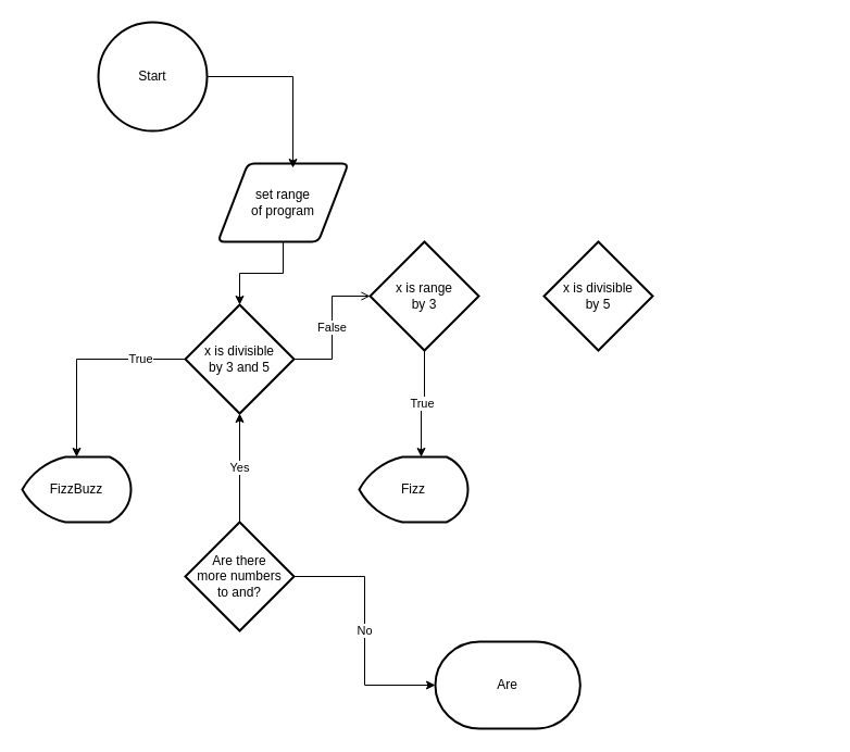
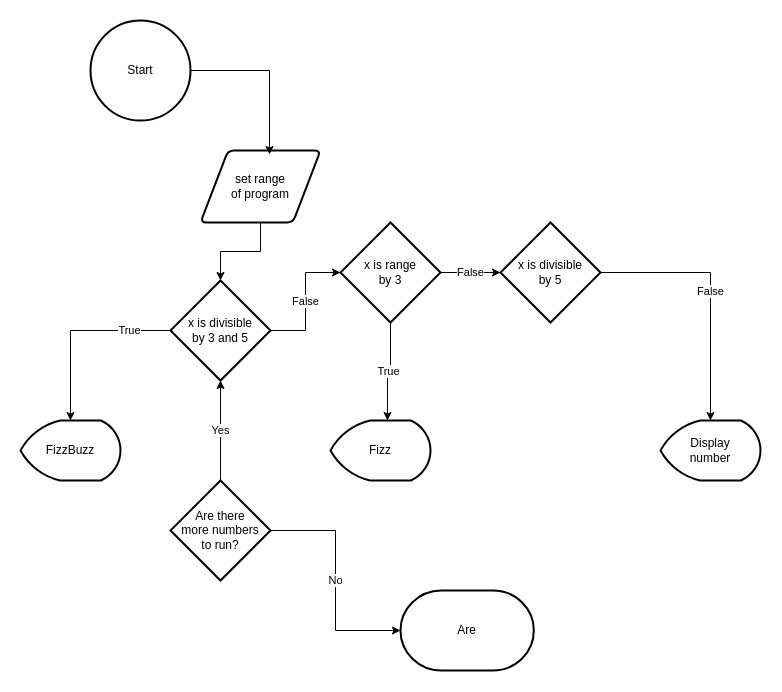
- <mxCell id="15" value="False" style="edgeStyle=orthogonalEdgeStyle;rounded=0;orthogonalLoop=1;jettySize=auto;html=1;entryX=0;entryY=0.5;entryDx=0;entryDy=0;entryPerimeter=0;endArrow=open;" edge="1" parent="1" source="5" target="12"><mxGeometry relative="1" as="geometry" /></mxCell>
+ <mxCell id="15" value="False" style="edgeStyle=orthogonalEdgeStyle;rounded=0;orthogonalLoop=1;jettySize=auto;html=1;entryX=0;entryY=0.5;entryDx=0;entryDy=0;entryPerimeter=0;" edge="1" parent="1" source="5" target="12"><mxGeometry relative="1" as="geometry" /></mxCell>
+ <mxCell id="11" value="False" style="edgeStyle=orthogonalEdgeStyle;rounded=0;orthogonalLoop=1;jettySize=auto;html=1;" edge="1" parent="1" source="12" target="14"><mxGeometry relative="1" as="geometry" /></mxCell>
+ <mxCell id="13" value="False" style="edgeStyle=orthogonalEdgeStyle;rounded=0;orthogonalLoop=1;jettySize=auto;html=1;" edge="1" parent="1" source="14" target="17"><mxGeometry relative="1" as="geometry" /></mxCell>
+ <mxCell id="17" value="Display&lt;div&gt;number&lt;/div&gt;" style="strokeWidth=2;html=1;shape=mxgraph.flowchart.display;whiteSpace=wrap;" vertex="1" parent="1"><mxGeometry x="660" y="420" width="100" height="60" as="geometry" /></mxCell>
- <mxCell id="18" value="Are there&lt;div&gt;more numbers&lt;/div&gt;&lt;div&gt;to and?&lt;/div&gt;" style="strokeWidth=2;html=1;shape=mxgraph.flowchart.decision;whiteSpace=wrap;" vertex="1" parent="1"><mxGeometry x="170" y="480" width="100" height="100" as="geometry" /></mxCell>
+ <mxCell id="18" value="Are there&lt;div&gt;more numbers&lt;/div&gt;&lt;div&gt;to run?&lt;/div&gt;" style="strokeWidth=2;html=1;shape=mxgraph.flowchart.decision;whiteSpace=wrap;" vertex="1" parent="1"><mxGeometry x="170" y="480" width="100" height="100" as="geometry" /></mxCell>
